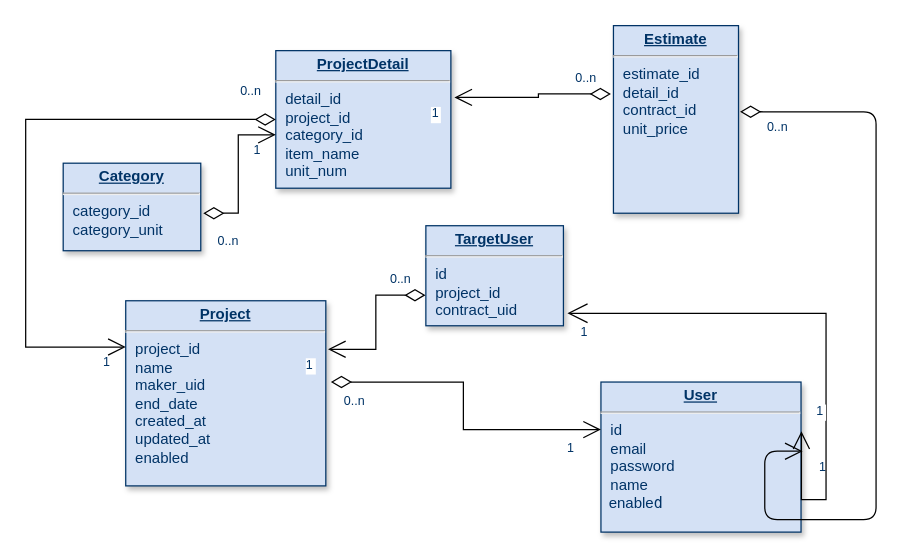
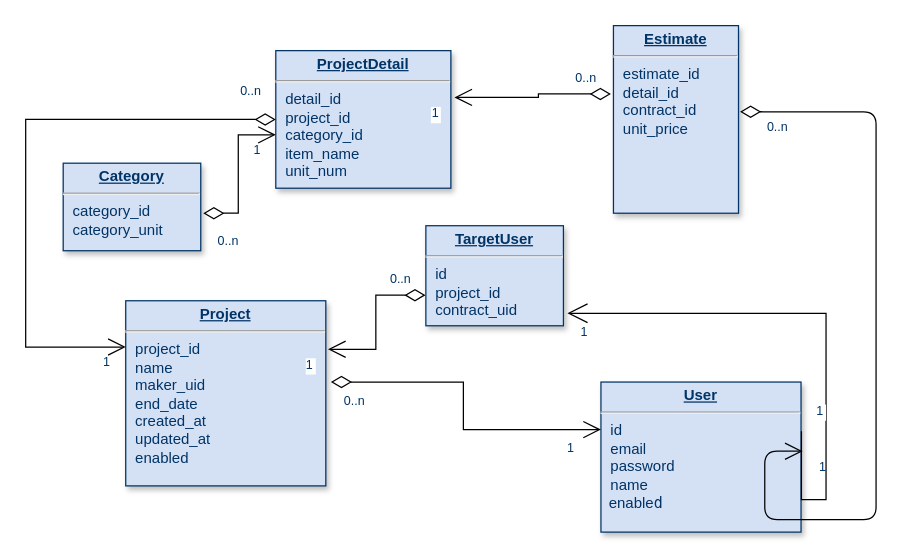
- <mxCell id="26" value="" style="endArrow=open;endSize=12;startArrow=open;startSize=14;startFill=0;edgeStyle=orthogonalEdgeStyle;exitX=1.029;exitY=0.875;rounded=0;entryX=1.002;entryY=0.328;entryDx=0;entryDy=0;entryPerimeter=0;exitDx=0;exitDy=0;exitPerimeter=0;" edge="1" parent="1" source="22" target="2"><mxGeometry x="755.36" y="-24.99" as="geometry"><mxPoint x="460" y="220" as="sourcePoint" /><mxPoint x="646" y="313.05" as="targetPoint" /><Array as="points"><mxPoint x="660" y="250" /><mxPoint x="660" y="399" /></Array></mxGeometry></mxCell>
+ <mxCell id="26" value="" style="endArrow=none;endSize=12;startArrow=open;startSize=14;startFill=0;edgeStyle=orthogonalEdgeStyle;exitX=1.029;exitY=0.875;rounded=0;entryX=1.002;entryY=0.328;entryDx=0;entryDy=0;entryPerimeter=0;exitDx=0;exitDy=0;exitPerimeter=0;" edge="1" parent="1" source="22" target="2"><mxGeometry x="755.36" y="-24.99" as="geometry"><mxPoint x="460" y="220" as="sourcePoint" /><mxPoint x="646" y="313.05" as="targetPoint" /><Array as="points"><mxPoint x="660" y="250" /><mxPoint x="660" y="399" /></Array></mxGeometry></mxCell>
